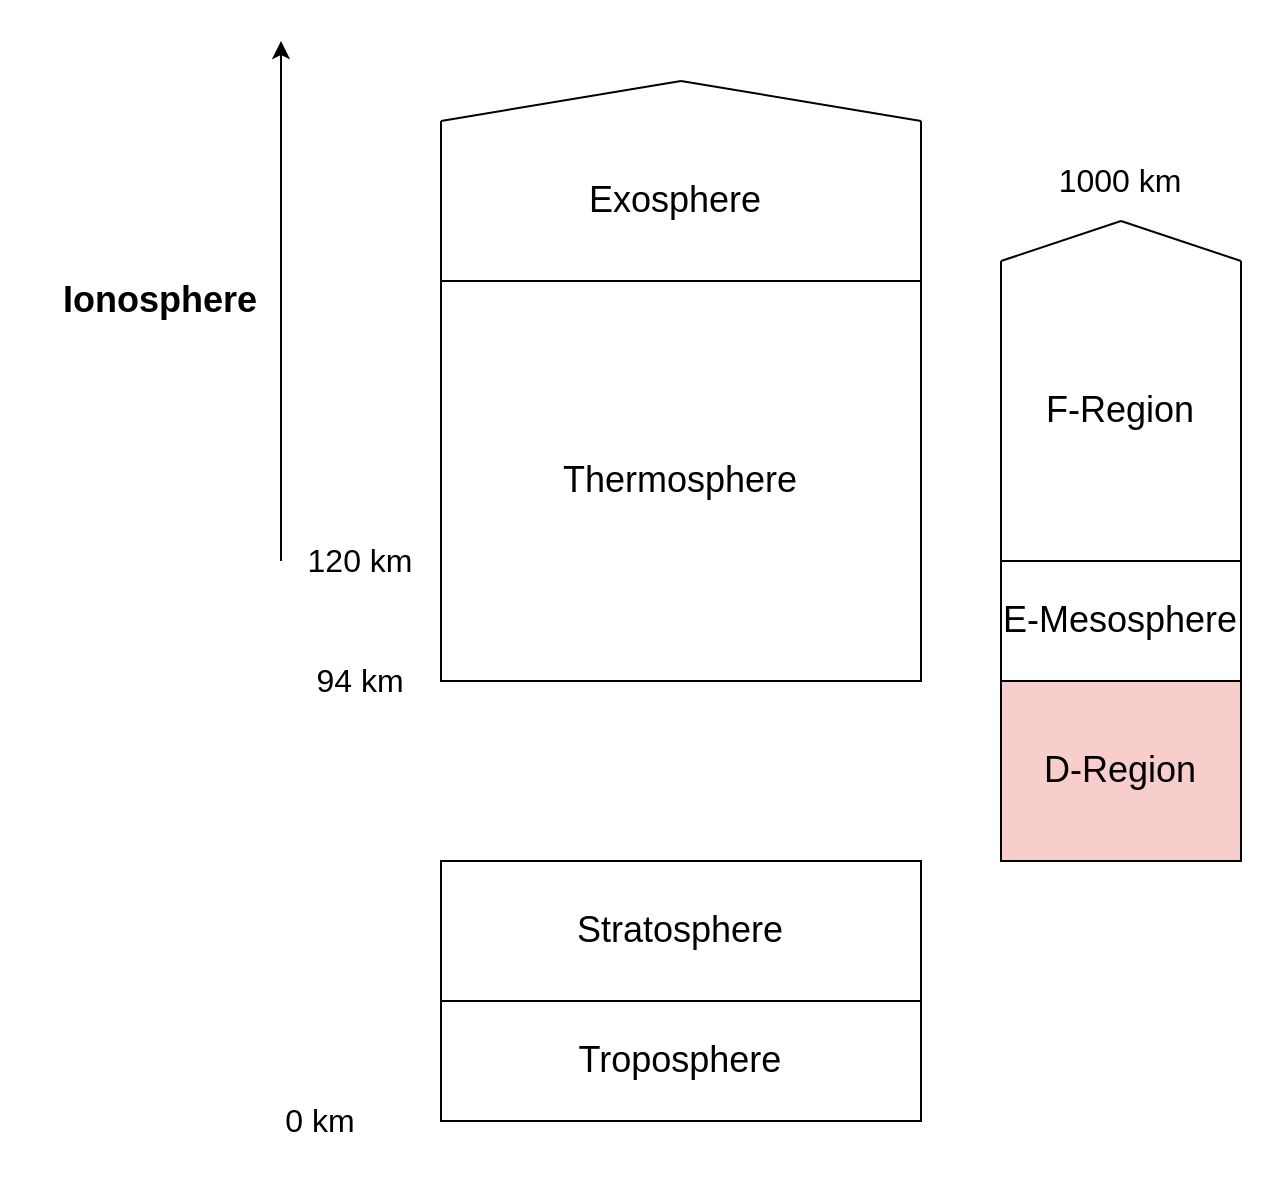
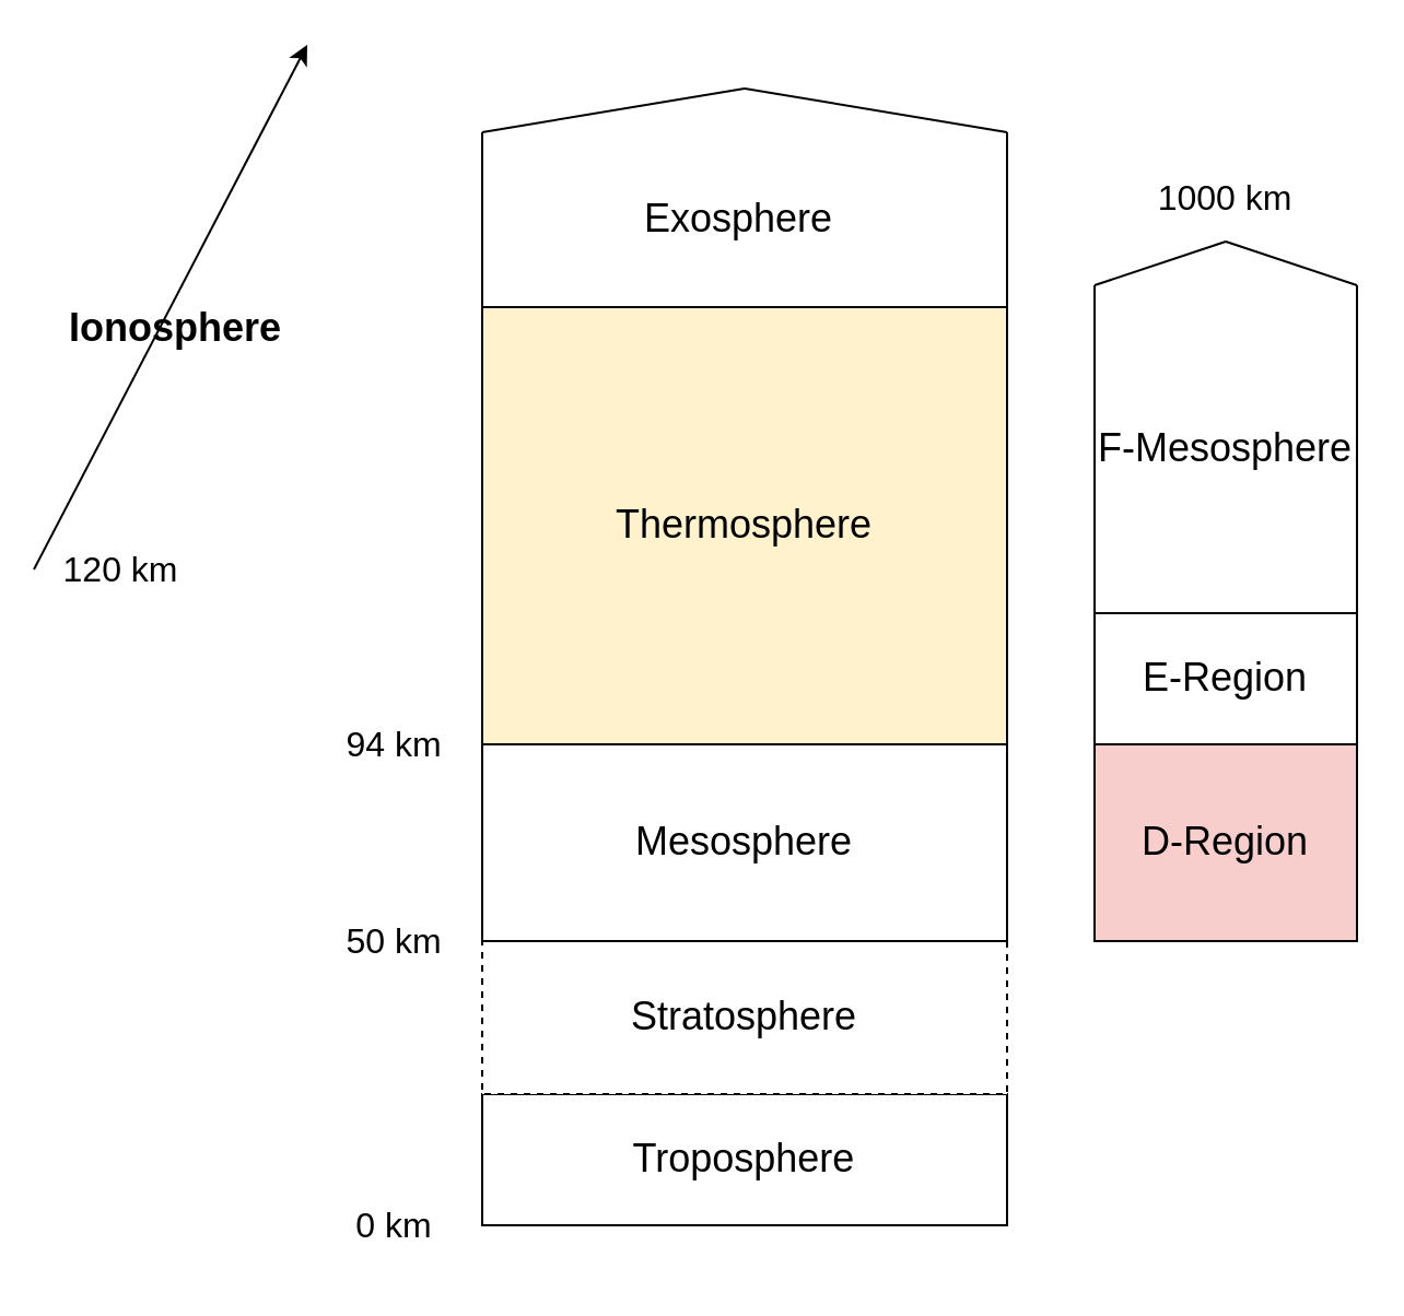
- <mxCell id="17" value="F-Region" style="text;html=1;strokeColor=none;fillColor=none;align=center;verticalAlign=middle;whiteSpace=wrap;rounded=0;fontSize=18;" parent="1" vertex="1"><mxGeometry x="500" y="130" width="120" height="150" as="geometry" /></mxCell>
+ <mxCell id="17" value="F-Mesosphere" style="text;html=1;strokeColor=none;fillColor=none;align=center;verticalAlign=middle;whiteSpace=wrap;rounded=0;fontSize=18;" parent="1" vertex="1"><mxGeometry x="500" y="130" width="120" height="150" as="geometry" /></mxCell>
- <mxCell id="5" value="Thermosphere" style="rounded=0;whiteSpace=wrap;html=1;fontSize=18;" parent="1" vertex="1"><mxGeometry x="220" y="140" width="240" height="200" as="geometry" /></mxCell>
+ <mxCell id="5" value="Thermosphere" style="rounded=0;whiteSpace=wrap;html=1;fontSize=18;fillColor=#fff2cc;" parent="1" vertex="1"><mxGeometry x="220" y="140" width="240" height="200" as="geometry" /></mxCell>
- <mxCell id="20" value="120 km" style="text;html=1;strokeColor=none;fillColor=none;align=center;verticalAlign=middle;whiteSpace=wrap;rounded=0;fontSize=16;" parent="1" vertex="1"><mxGeometry x="140" y="260" width="80" height="40" as="geometry" /></mxCell>
+ <mxCell id="20" value="120 km" style="text;html=1;strokeColor=none;fillColor=none;align=center;verticalAlign=middle;whiteSpace=wrap;rounded=0;fontSize=16;" parent="1" vertex="1"><mxGeometry x="15" y="240" width="80" height="40" as="geometry" /></mxCell>
- <mxCell id="11" value="E-Mesosphere" style="rounded=0;whiteSpace=wrap;html=1;fontSize=18;" parent="1" vertex="1"><mxGeometry x="500" y="280" width="120" height="60" as="geometry" /></mxCell>
+ <mxCell id="11" value="E-Region" style="rounded=0;whiteSpace=wrap;html=1;fontSize=18;" parent="1" vertex="1"><mxGeometry x="500" y="280" width="120" height="60" as="geometry" /></mxCell>
+ <mxCell id="4" value="Mesosphere" style="rounded=0;whiteSpace=wrap;html=1;fontSize=18;" parent="1" vertex="1"><mxGeometry x="220" y="340" width="240" height="90" as="geometry" /></mxCell>
+ <mxCell id="18" value="50 km" style="text;html=1;strokeColor=none;fillColor=none;align=center;verticalAlign=middle;whiteSpace=wrap;rounded=0;fontSize=16;" parent="1" vertex="1"><mxGeometry x="140" y="410" width="80" height="40" as="geometry" /></mxCell>
- <mxCell id="3" value="Stratosphere" style="rounded=0;whiteSpace=wrap;html=1;fontSize=18;" parent="1" vertex="1"><mxGeometry x="220" y="430" width="240" height="70" as="geometry" /></mxCell>
+ <mxCell id="3" value="Stratosphere" style="rounded=0;whiteSpace=wrap;html=1;fontSize=18;dashed=1;" parent="1" vertex="1"><mxGeometry x="220" y="430" width="240" height="70" as="geometry" /></mxCell>
- <mxCell id="22" value="0 km" style="text;html=1;strokeColor=none;fillColor=none;align=center;verticalAlign=middle;whiteSpace=wrap;rounded=0;fontSize=16;" parent="1" vertex="1"><mxGeometry x="120" y="540" width="80" height="40" as="geometry" /></mxCell>
+ <mxCell id="22" value="0 km" style="text;html=1;strokeColor=none;fillColor=none;align=center;verticalAlign=middle;whiteSpace=wrap;rounded=0;fontSize=16;" parent="1" vertex="1"><mxGeometry x="140" y="540" width="80" height="40" as="geometry" /></mxCell>
